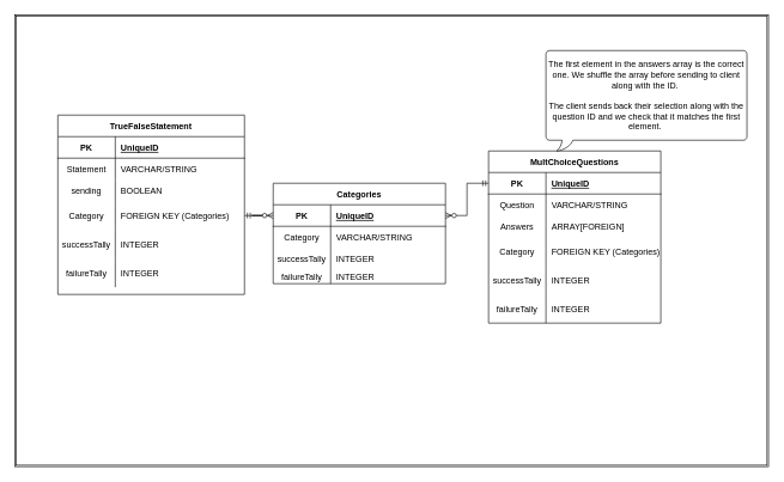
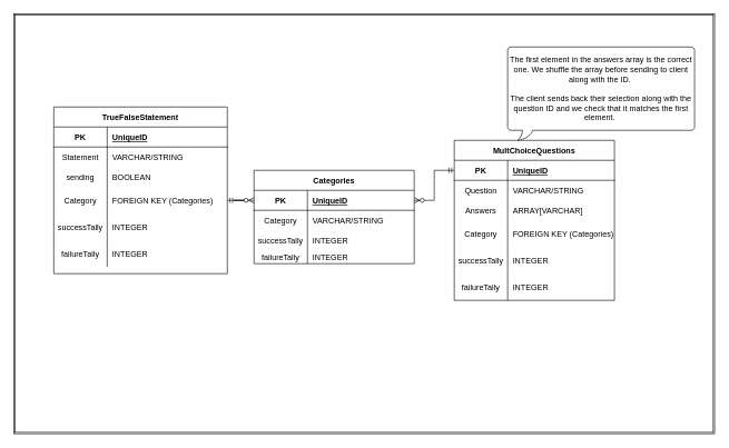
- <mxCell id="31" value="ARRAY[FOREIGN]" style="shape=partialRectangle;connectable=0;fillColor=none;top=0;left=0;bottom=0;right=0;align=left;spacingLeft=6;overflow=hidden;" vertex="1" parent="29"><mxGeometry x="80" width="160" height="30" as="geometry"><mxRectangle width="160" height="30" as="alternateBounds" /></mxGeometry></mxCell>
+ <mxCell id="31" value="ARRAY[VARCHAR]" style="shape=partialRectangle;connectable=0;fillColor=none;top=0;left=0;bottom=0;right=0;align=left;spacingLeft=6;overflow=hidden;" vertex="1" parent="29"><mxGeometry x="80" width="160" height="30" as="geometry"><mxRectangle width="160" height="30" as="alternateBounds" /></mxGeometry></mxCell>
